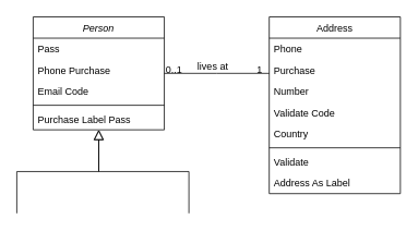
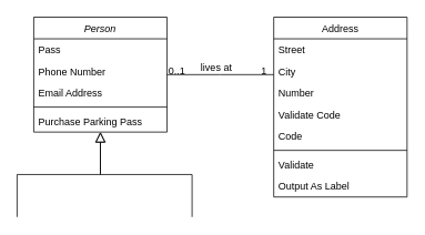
- <mxCell id="11" value="Phone" style="text;align=left;verticalAlign=top;spacingLeft=4;spacingRight=4;overflow=hidden;rotatable=0;points=[[0,0.5],[1,0.5]];portConstraint=eastwest;" parent="10" vertex="1"><mxGeometry y="26" width="160" height="26" as="geometry" /></mxCell>
+ <mxCell id="11" value="Street" style="text;align=left;verticalAlign=top;spacingLeft=4;spacingRight=4;overflow=hidden;rotatable=0;points=[[0,0.5],[1,0.5]];portConstraint=eastwest;" parent="10" vertex="1"><mxGeometry y="26" width="160" height="26" as="geometry" /></mxCell>
- <mxCell id="4" value="Phone Purchase" style="text;align=left;verticalAlign=top;spacingLeft=4;spacingRight=4;overflow=hidden;rotatable=0;points=[[0,0.5],[1,0.5]];portConstraint=eastwest;rounded=0;shadow=0;html=0;" parent="2" vertex="1"><mxGeometry y="52" width="160" height="26" as="geometry" /></mxCell>
+ <mxCell id="4" value="Phone Number" style="text;align=left;verticalAlign=top;spacingLeft=4;spacingRight=4;overflow=hidden;rotatable=0;points=[[0,0.5],[1,0.5]];portConstraint=eastwest;rounded=0;shadow=0;html=0;" parent="2" vertex="1"><mxGeometry y="52" width="160" height="26" as="geometry" /></mxCell>
- <mxCell id="12" value="Purchase" style="text;align=left;verticalAlign=top;spacingLeft=4;spacingRight=4;overflow=hidden;rotatable=0;points=[[0,0.5],[1,0.5]];portConstraint=eastwest;rounded=0;shadow=0;html=0;" parent="10" vertex="1"><mxGeometry y="52" width="160" height="26" as="geometry" /></mxCell>
+ <mxCell id="12" value="City" style="text;align=left;verticalAlign=top;spacingLeft=4;spacingRight=4;overflow=hidden;rotatable=0;points=[[0,0.5],[1,0.5]];portConstraint=eastwest;rounded=0;shadow=0;html=0;" parent="10" vertex="1"><mxGeometry y="52" width="160" height="26" as="geometry" /></mxCell>
- <mxCell id="5" value="Email Code" style="text;align=left;verticalAlign=top;spacingLeft=4;spacingRight=4;overflow=hidden;rotatable=0;points=[[0,0.5],[1,0.5]];portConstraint=eastwest;rounded=0;shadow=0;html=0;" parent="2" vertex="1"><mxGeometry y="78" width="160" height="26" as="geometry" /></mxCell>
+ <mxCell id="5" value="Email Address" style="text;align=left;verticalAlign=top;spacingLeft=4;spacingRight=4;overflow=hidden;rotatable=0;points=[[0,0.5],[1,0.5]];portConstraint=eastwest;rounded=0;shadow=0;html=0;" parent="2" vertex="1"><mxGeometry y="78" width="160" height="26" as="geometry" /></mxCell>
- <mxCell id="7" value="Purchase Label Pass" style="text;align=left;verticalAlign=top;spacingLeft=4;spacingRight=4;overflow=hidden;rotatable=0;points=[[0,0.5],[1,0.5]];portConstraint=eastwest;" parent="2" vertex="1"><mxGeometry y="112" width="160" height="26" as="geometry" /></mxCell>
+ <mxCell id="7" value="Purchase Parking Pass" style="text;align=left;verticalAlign=top;spacingLeft=4;spacingRight=4;overflow=hidden;rotatable=0;points=[[0,0.5],[1,0.5]];portConstraint=eastwest;" parent="2" vertex="1"><mxGeometry y="112" width="160" height="26" as="geometry" /></mxCell>
- <mxCell id="15" value="Country" style="text;align=left;verticalAlign=top;spacingLeft=4;spacingRight=4;overflow=hidden;rotatable=0;points=[[0,0.5],[1,0.5]];portConstraint=eastwest;rounded=0;shadow=0;html=0;" parent="10" vertex="1"><mxGeometry y="130" width="160" height="26" as="geometry" /></mxCell>
+ <mxCell id="15" value="Code" style="text;align=left;verticalAlign=top;spacingLeft=4;spacingRight=4;overflow=hidden;rotatable=0;points=[[0,0.5],[1,0.5]];portConstraint=eastwest;rounded=0;shadow=0;html=0;" parent="10" vertex="1"><mxGeometry y="130" width="160" height="26" as="geometry" /></mxCell>
- <mxCell id="18" value="Address As Label" style="text;align=left;verticalAlign=top;spacingLeft=4;spacingRight=4;overflow=hidden;rotatable=0;points=[[0,0.5],[1,0.5]];portConstraint=eastwest;" parent="10" vertex="1"><mxGeometry y="190" width="160" height="26" as="geometry" /></mxCell>
+ <mxCell id="18" value="Output As Label" style="text;align=left;verticalAlign=top;spacingLeft=4;spacingRight=4;overflow=hidden;rotatable=0;points=[[0,0.5],[1,0.5]];portConstraint=eastwest;" parent="10" vertex="1"><mxGeometry y="190" width="160" height="26" as="geometry" /></mxCell>
